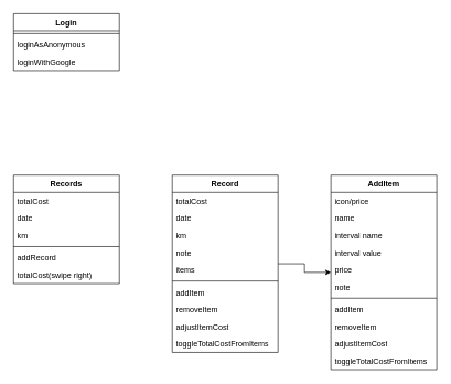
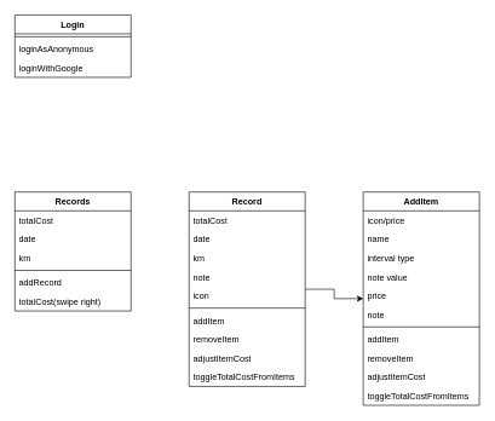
- <mxCell id="28" value="interval name" style="text;strokeColor=none;fillColor=none;align=left;verticalAlign=top;spacingLeft=4;spacingRight=4;overflow=hidden;rotatable=0;points=[[0,0.5],[1,0.5]];portConstraint=eastwest;whiteSpace=wrap;html=1;" vertex="1" parent="25"><mxGeometry y="78" width="160" height="26" as="geometry" /></mxCell>
+ <mxCell id="28" value="interval type" style="text;strokeColor=none;fillColor=none;align=left;verticalAlign=top;spacingLeft=4;spacingRight=4;overflow=hidden;rotatable=0;points=[[0,0.5],[1,0.5]];portConstraint=eastwest;whiteSpace=wrap;html=1;" vertex="1" parent="25"><mxGeometry y="78" width="160" height="26" as="geometry" /></mxCell>
- <mxCell id="29" value="interval value" style="text;strokeColor=none;fillColor=none;align=left;verticalAlign=top;spacingLeft=4;spacingRight=4;overflow=hidden;rotatable=0;points=[[0,0.5],[1,0.5]];portConstraint=eastwest;whiteSpace=wrap;html=1;" vertex="1" parent="25"><mxGeometry y="104" width="160" height="26" as="geometry" /></mxCell>
+ <mxCell id="29" value="note value" style="text;strokeColor=none;fillColor=none;align=left;verticalAlign=top;spacingLeft=4;spacingRight=4;overflow=hidden;rotatable=0;points=[[0,0.5],[1,0.5]];portConstraint=eastwest;whiteSpace=wrap;html=1;" vertex="1" parent="25"><mxGeometry y="104" width="160" height="26" as="geometry" /></mxCell>
- <mxCell id="15" value="items" style="text;strokeColor=none;fillColor=none;align=left;verticalAlign=top;spacingLeft=4;spacingRight=4;overflow=hidden;rotatable=0;points=[[0,0.5],[1,0.5]];portConstraint=eastwest;whiteSpace=wrap;html=1;" vertex="1" parent="10"><mxGeometry y="130" width="160" height="26" as="geometry" /></mxCell>
+ <mxCell id="15" value="icon" style="text;strokeColor=none;fillColor=none;align=left;verticalAlign=top;spacingLeft=4;spacingRight=4;overflow=hidden;rotatable=0;points=[[0,0.5],[1,0.5]];portConstraint=eastwest;whiteSpace=wrap;html=1;" vertex="1" parent="10"><mxGeometry y="130" width="160" height="26" as="geometry" /></mxCell>
